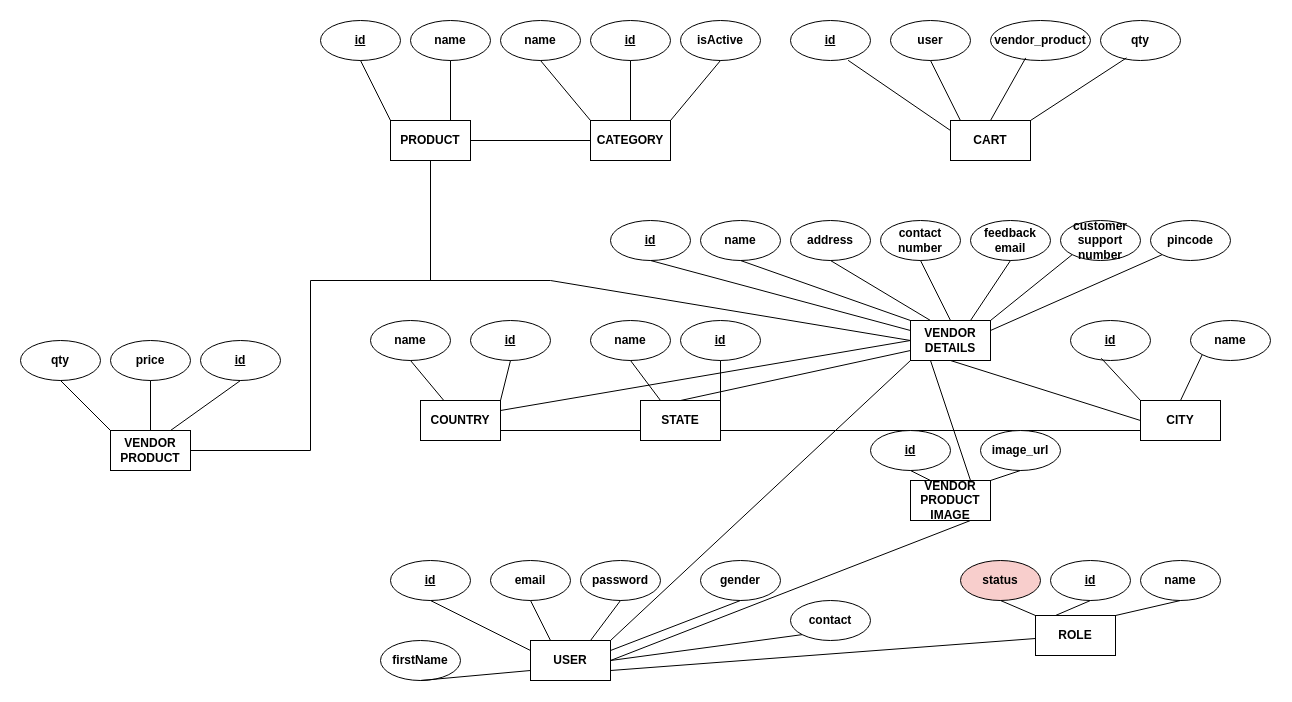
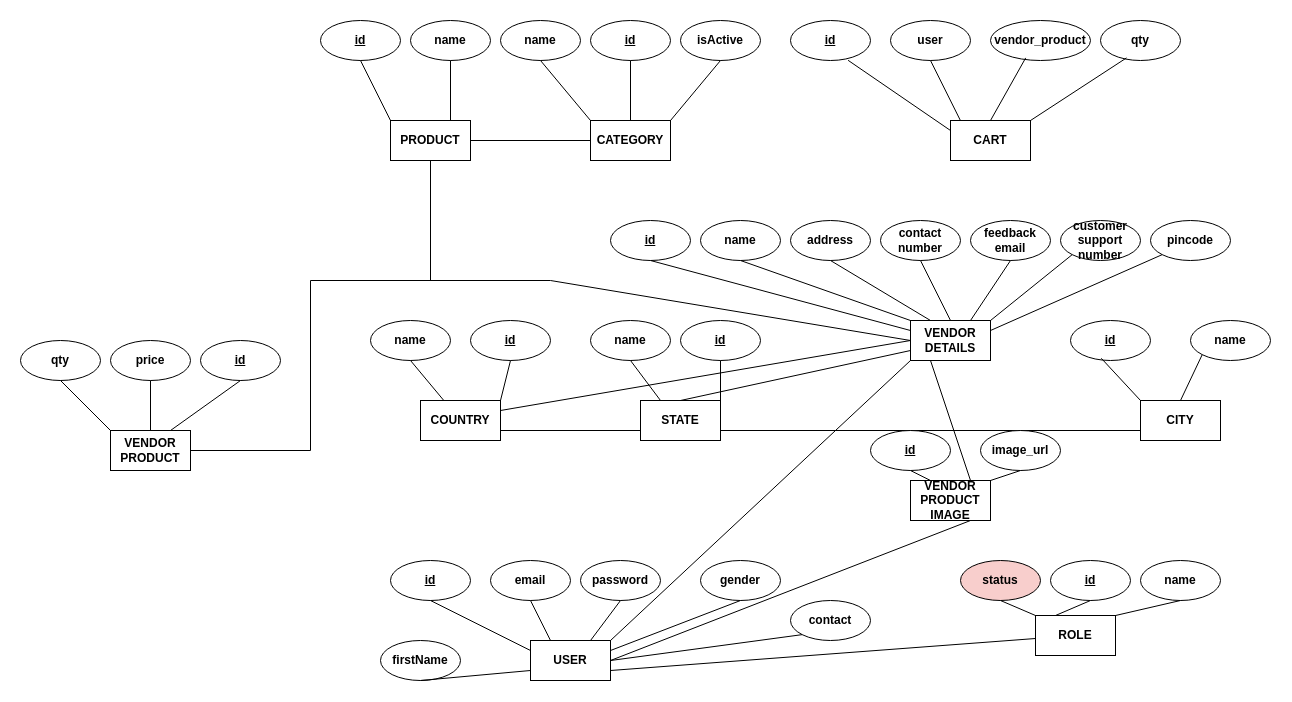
- <mxCell id="79" value="" style="endArrow=none;html=1;rounded=0;entryX=0.5;entryY=1;entryDx=0;entryDy=0;exitX=0;exitY=0.5;exitDx=0;exitDy=0;" edge="1" parent="1" source="20" target="60"><mxGeometry width="50" height="50" relative="1" as="geometry"><mxPoint x="760" y="570" as="sourcePoint" /><mxPoint x="810" y="520" as="targetPoint" /></mxGeometry></mxCell>
